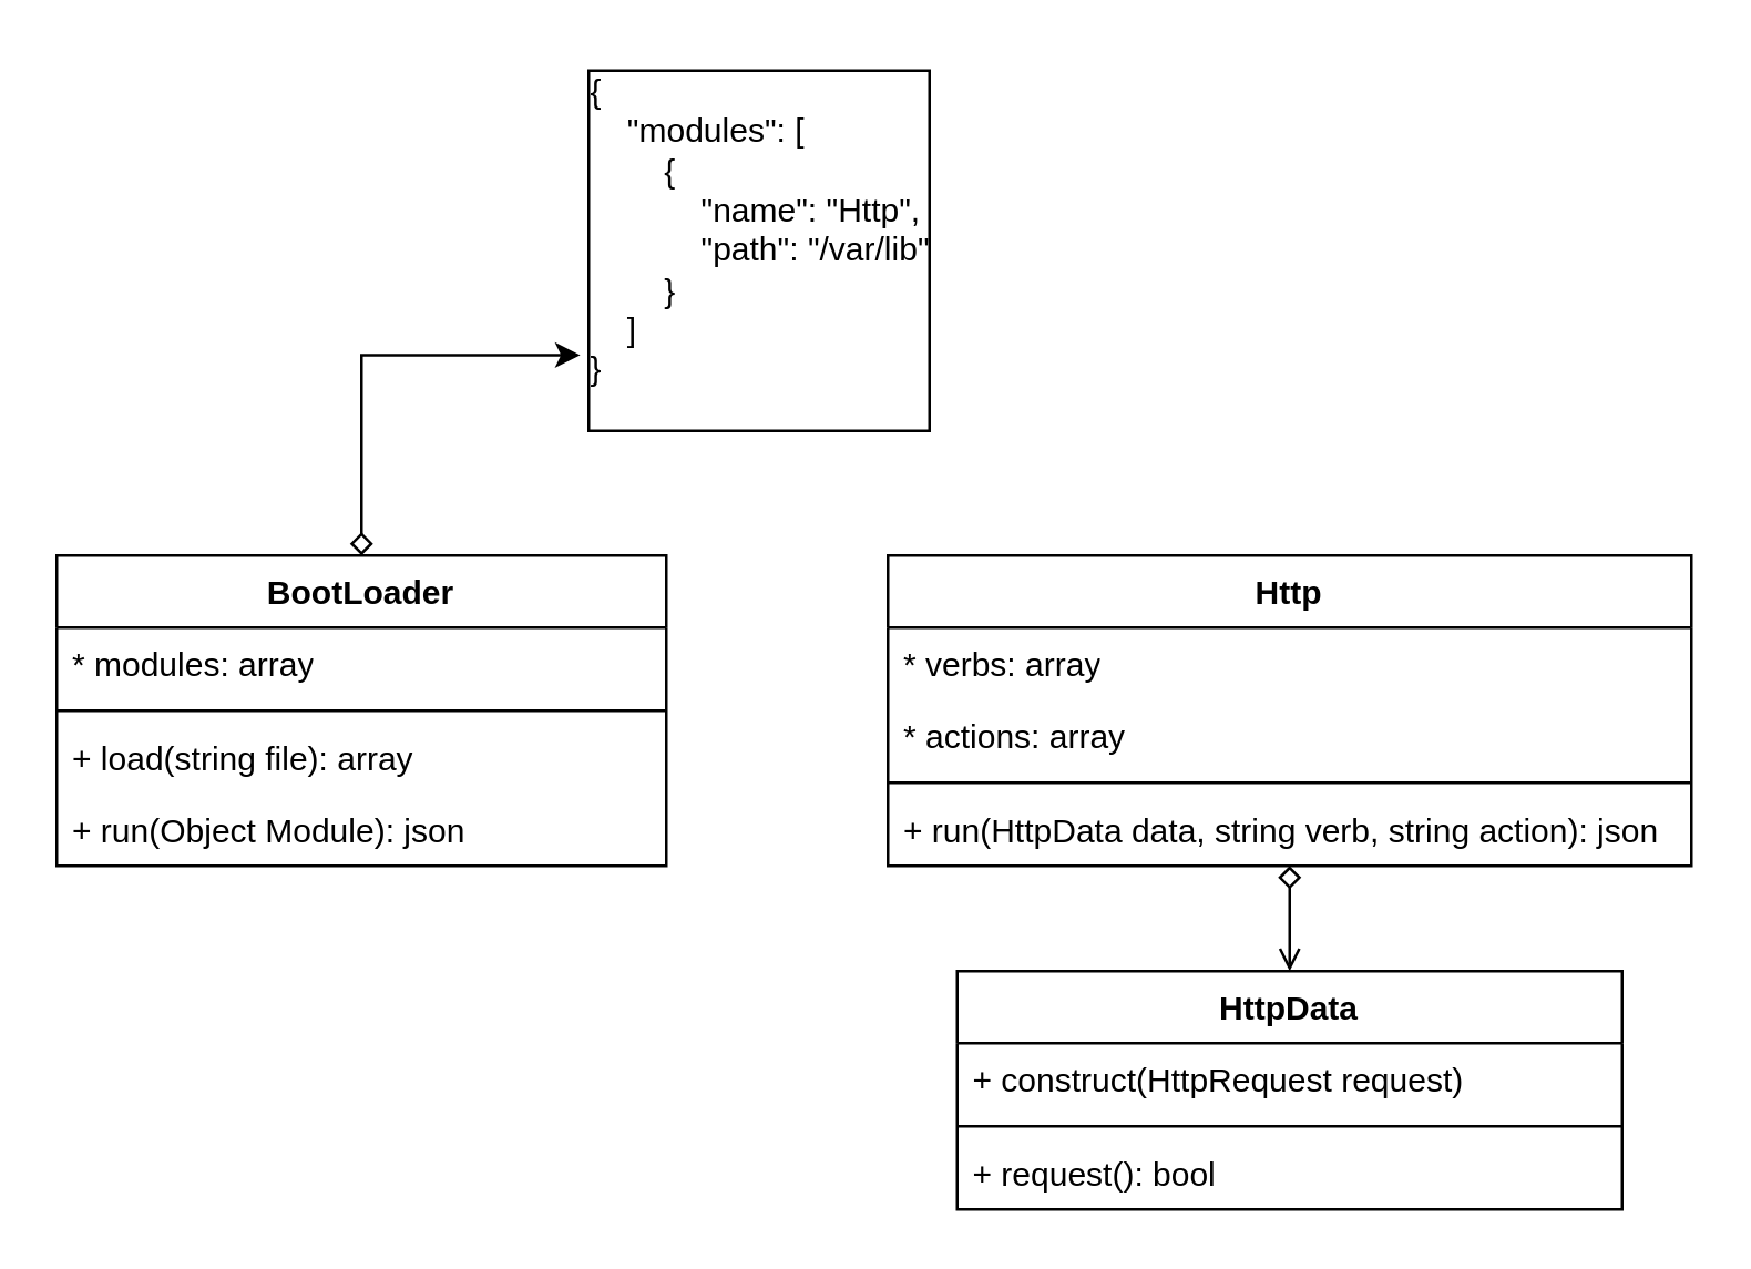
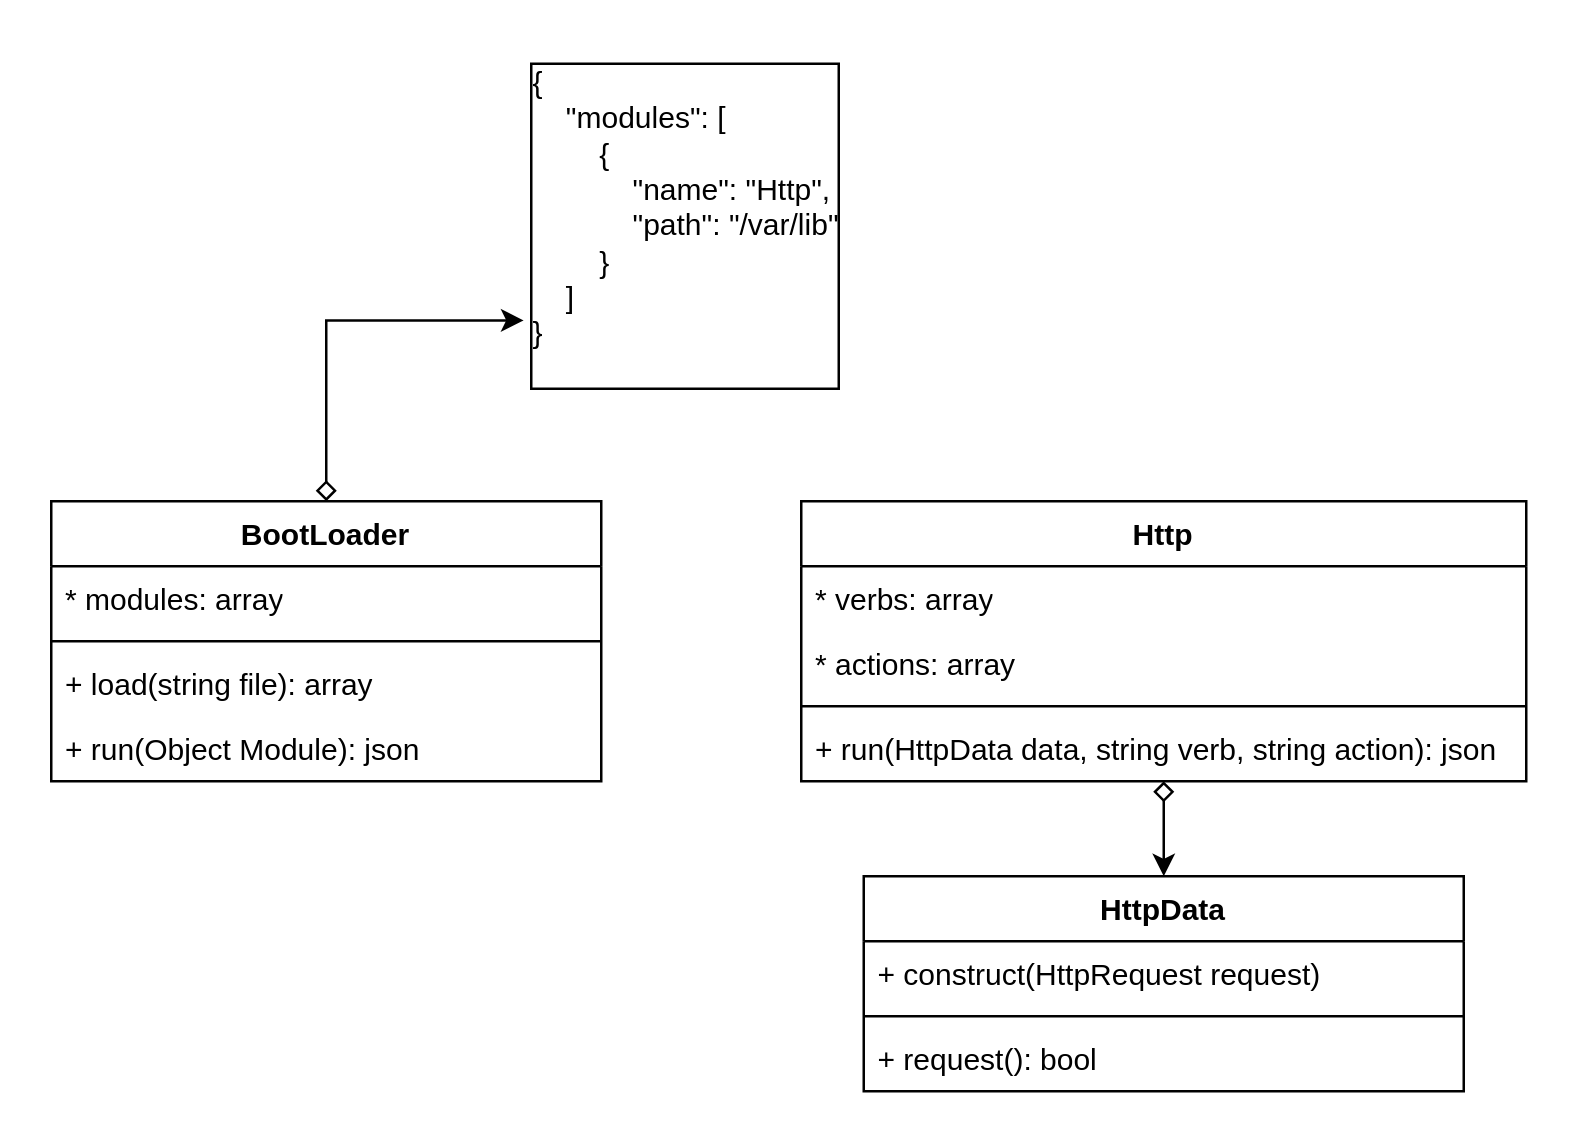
- <mxCell id="8" style="edgeStyle=orthogonalEdgeStyle;rounded=0;orthogonalLoop=1;jettySize=auto;html=1;entryX=0.5;entryY=0;entryDx=0;entryDy=0;startArrow=diamond;startFill=0;endArrow=open;" edge="1" parent="1" source="9" target="14"><mxGeometry relative="1" as="geometry" /></mxCell>
+ <mxCell id="8" style="edgeStyle=orthogonalEdgeStyle;rounded=0;orthogonalLoop=1;jettySize=auto;html=1;entryX=0.5;entryY=0;entryDx=0;entryDy=0;startArrow=diamond;startFill=0;" edge="1" parent="1" source="9" target="14"><mxGeometry relative="1" as="geometry" /></mxCell>
